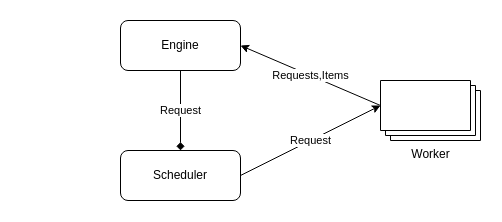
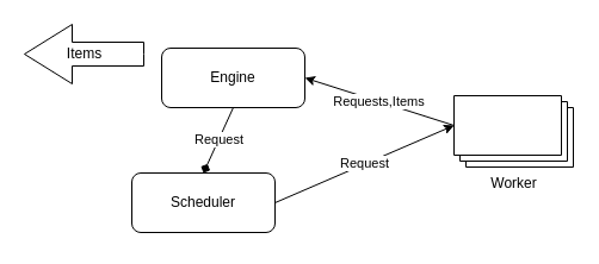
+ <mxCell id="5" value="Items" style="html=1;shadow=0;dashed=0;align=center;verticalAlign=middle;shape=mxgraph.arrows2.arrow;dy=0.6;dx=40;flipH=1;notch=0;" vertex="1" parent="1"><mxGeometry x="20" y="20" width="100" height="50" as="geometry" /></mxCell>
- <mxCell id="2" value="Engine" style="rounded=1;whiteSpace=wrap;html=1;" vertex="1" parent="1"><mxGeometry x="120" y="20" width="120" height="50" as="geometry" /></mxCell>
+ <mxCell id="2" value="Engine" style="rounded=1;whiteSpace=wrap;html=1;" vertex="1" parent="1"><mxGeometry x="135" y="40" width="120" height="50" as="geometry" /></mxCell>
- <mxCell id="3" value="Scheduler" style="rounded=1;whiteSpace=wrap;html=1;" vertex="1" parent="1"><mxGeometry x="120" y="150" width="120" height="50" as="geometry" /></mxCell>
+ <mxCell id="3" value="Scheduler" style="rounded=1;whiteSpace=wrap;html=1;" vertex="1" parent="1"><mxGeometry x="110" y="145" width="120" height="50" as="geometry" /></mxCell>
